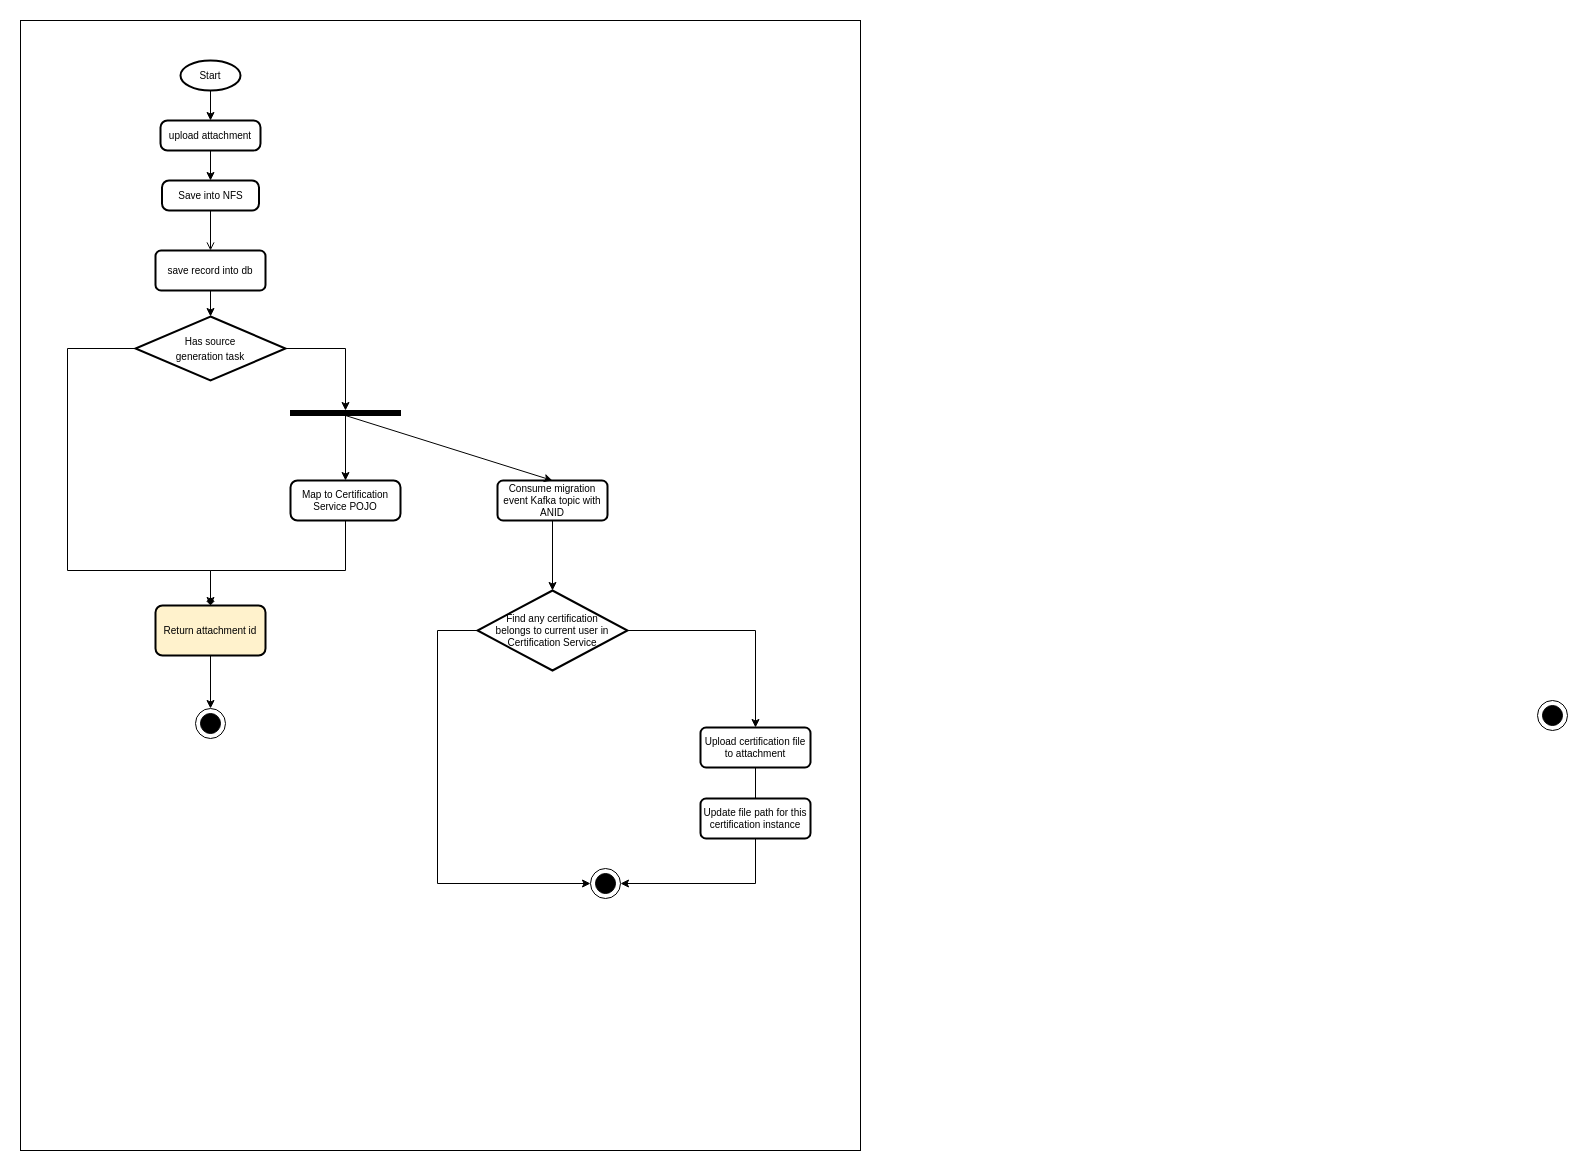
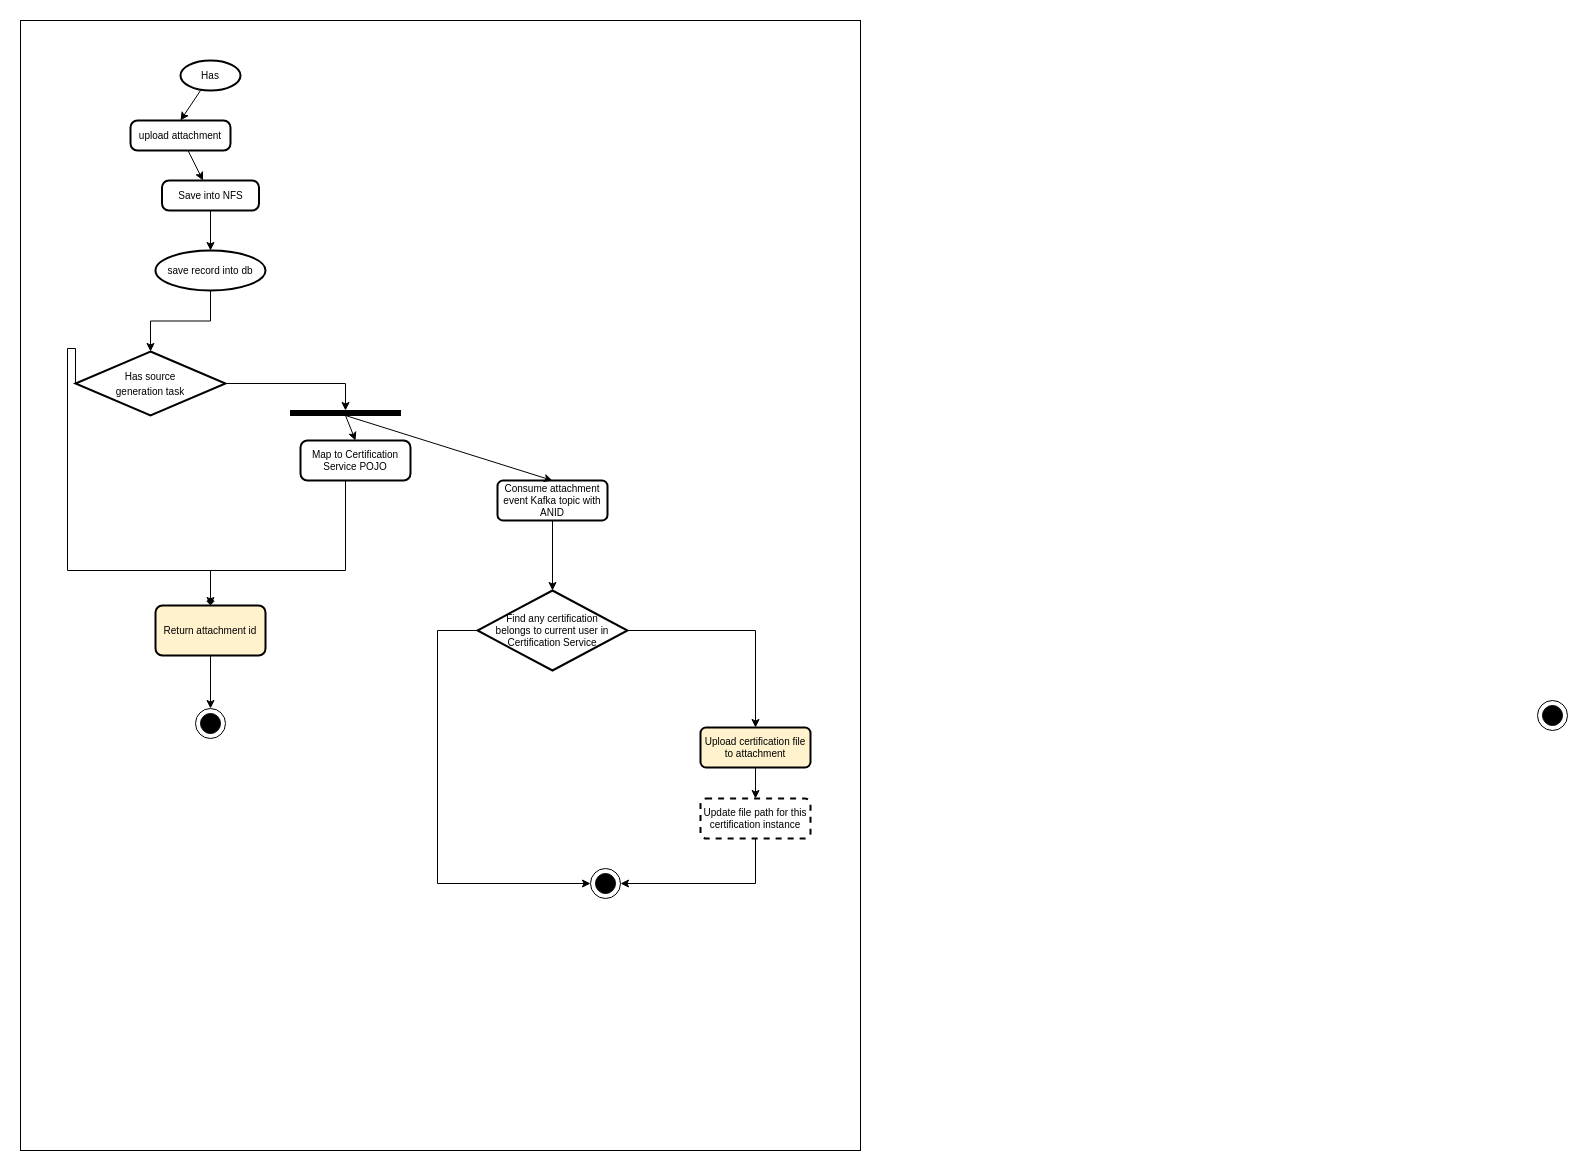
- <mxCell id="3" value="Start" style="strokeWidth=2;html=1;shape=mxgraph.flowchart.start_1;whiteSpace=wrap;fontSize=10;container=0;" vertex="1" parent="1"><mxGeometry x="180" y="60" width="60" height="30" as="geometry" /></mxCell>
+ <mxCell id="3" value="Has" style="strokeWidth=2;html=1;shape=mxgraph.flowchart.start_1;whiteSpace=wrap;fontSize=10;container=0;" vertex="1" parent="1"><mxGeometry x="180" y="60" width="60" height="30" as="geometry" /></mxCell>
- <mxCell id="4" value="upload attachment" style="rounded=1;whiteSpace=wrap;html=1;absoluteArcSize=1;arcSize=14;strokeWidth=2;fontSize=10;container=0;" vertex="1" parent="1"><mxGeometry x="160" y="120" width="100" height="30" as="geometry" /></mxCell>
+ <mxCell id="4" value="upload attachment" style="rounded=1;whiteSpace=wrap;html=1;absoluteArcSize=1;arcSize=14;strokeWidth=2;fontSize=10;container=0;" vertex="1" parent="1"><mxGeometry x="130" y="120" width="100" height="30" as="geometry" /></mxCell>
- <mxCell id="7" value="" style="edgeStyle=orthogonalEdgeStyle;rounded=0;sketch=0;orthogonalLoop=1;jettySize=auto;html=1;fontSize=10;endArrow=open;endFill=1;entryX=0.5;entryY=0;entryDx=0;entryDy=0;" edge="1" parent="1" source="8" target="30"><mxGeometry relative="1" as="geometry"><mxPoint x="345" y="390" as="targetPoint" /></mxGeometry></mxCell>
+ <mxCell id="7" value="" style="edgeStyle=orthogonalEdgeStyle;rounded=0;sketch=0;orthogonalLoop=1;jettySize=auto;html=1;fontSize=10;endArrow=classic;endFill=1;entryX=0.5;entryY=0;entryDx=0;entryDy=0;" edge="1" parent="1" source="8" target="30"><mxGeometry relative="1" as="geometry"><mxPoint x="345" y="390" as="targetPoint" /></mxGeometry></mxCell>
- <mxCell id="30" value="save record into db" style="whiteSpace=wrap;html=1;fontSize=10;fillColor=#FFFFFF;rounded=1;arcSize=14;strokeWidth=2;container=0;" vertex="1" parent="1"><mxGeometry x="155" y="250" width="110" height="40" as="geometry" /></mxCell>
+ <mxCell id="30" value="save record into db" style="ellipse;whiteSpace=wrap;html=1;fontSize=10;fillColor=#FFFFFF;arcSize=14;strokeWidth=2;container=0;" vertex="1" parent="1"><mxGeometry x="155" y="250" width="110" height="40" as="geometry" /></mxCell>
- <mxCell id="28" value="&lt;span style=&quot;font-size: 10px;&quot;&gt;Has source &lt;br&gt;generation task&lt;/span&gt;" style="strokeWidth=2;html=1;shape=mxgraph.flowchart.decision;whiteSpace=wrap;fontSize=12;fillColor=#FFFFFF;container=0;" vertex="1" parent="1"><mxGeometry x="135" y="316" width="150" height="64" as="geometry" /></mxCell>
+ <mxCell id="28" value="&lt;span style=&quot;font-size: 10px;&quot;&gt;Has source &lt;br&gt;generation task&lt;/span&gt;" style="strokeWidth=2;html=1;shape=mxgraph.flowchart.decision;whiteSpace=wrap;fontSize=12;fillColor=#FFFFFF;container=0;" vertex="1" parent="1"><mxGeometry x="75" y="351" width="150" height="64" as="geometry" /></mxCell>
- <mxCell id="10" value="Map to Certification Service POJO" style="rounded=1;whiteSpace=wrap;html=1;absoluteArcSize=1;arcSize=14;strokeWidth=2;fontSize=10;fillColor=#FFFFFF;container=0;" vertex="1" parent="1"><mxGeometry x="290" y="480" width="110" height="40" as="geometry" /></mxCell>
+ <mxCell id="10" value="Map to Certification Service POJO" style="rounded=1;whiteSpace=wrap;html=1;absoluteArcSize=1;arcSize=14;strokeWidth=2;fontSize=10;fillColor=#FFFFFF;container=0;" vertex="1" parent="1"><mxGeometry x="300" y="440" width="110" height="40" as="geometry" /></mxCell>
- <mxCell id="9" value="Consume migration event Kafka topic with ANID" style="whiteSpace=wrap;html=1;fontSize=10;fillColor=#FFFFFF;rounded=1;arcSize=14;strokeWidth=2;container=0;" vertex="1" parent="1"><mxGeometry x="497" y="480" width="110" height="40" as="geometry" /></mxCell>
+ <mxCell id="9" value="Consume attachment event Kafka topic with ANID" style="whiteSpace=wrap;html=1;fontSize=10;fillColor=#FFFFFF;rounded=1;arcSize=14;strokeWidth=2;container=0;" vertex="1" parent="1"><mxGeometry x="497" y="480" width="110" height="40" as="geometry" /></mxCell>
- <mxCell id="15" value="Upload certification file to attachment" style="whiteSpace=wrap;html=1;fontSize=10;fillColor=#FFFFFF;rounded=1;arcSize=14;strokeWidth=2;container=0;" vertex="1" parent="1"><mxGeometry x="700" y="727" width="110" height="40" as="geometry" /></mxCell>
+ <mxCell id="15" value="Upload certification file to attachment" style="whiteSpace=wrap;html=1;fontSize=10;fillColor=#fff2cc;rounded=1;arcSize=14;strokeWidth=2;container=0;" vertex="1" parent="1"><mxGeometry x="700" y="727" width="110" height="40" as="geometry" /></mxCell>
- <mxCell id="20" style="edgeStyle=orthogonalEdgeStyle;rounded=0;sketch=0;orthogonalLoop=1;jettySize=auto;html=1;entryX=0.5;entryY=0;entryDx=0;entryDy=0;shadow=0;fontSize=10;endArrow=none;endFill=1;" edge="1" parent="1" source="15" target="19"><mxGeometry relative="1" as="geometry" /></mxCell>
+ <mxCell id="20" style="edgeStyle=orthogonalEdgeStyle;rounded=0;sketch=0;orthogonalLoop=1;jettySize=auto;html=1;entryX=0.5;entryY=0;entryDx=0;entryDy=0;shadow=0;fontSize=10;endArrow=classic;endFill=1;" edge="1" parent="1" source="15" target="19"><mxGeometry relative="1" as="geometry" /></mxCell>
- <mxCell id="19" value="Update file path for this certification instance" style="whiteSpace=wrap;html=1;fontSize=10;fillColor=#FFFFFF;rounded=1;arcSize=14;strokeWidth=2;container=0;" vertex="1" parent="1"><mxGeometry x="700" y="798" width="110" height="40" as="geometry" /></mxCell>
+ <mxCell id="19" value="Update file path for this certification instance" style="whiteSpace=wrap;html=1;fontSize=10;fillColor=#FFFFFF;rounded=1;arcSize=14;strokeWidth=2;container=0;dashed=1;" vertex="1" parent="1"><mxGeometry x="700" y="798" width="110" height="40" as="geometry" /></mxCell>
